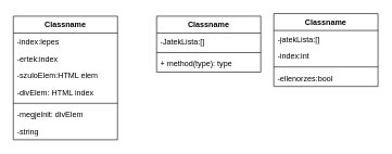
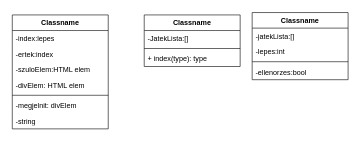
- <mxCell id="16" value="-index:int" style="text;strokeColor=none;fillColor=none;align=left;verticalAlign=top;spacingLeft=4;spacingRight=4;overflow=hidden;rotatable=0;points=[[0,0.5],[1,0.5]];portConstraint=eastwest;whiteSpace=wrap;html=1;" vertex="1" parent="14"><mxGeometry y="52" width="160" height="26" as="geometry" /></mxCell>
+ <mxCell id="16" value="-lepes:int" style="text;strokeColor=none;fillColor=none;align=left;verticalAlign=top;spacingLeft=4;spacingRight=4;overflow=hidden;rotatable=0;points=[[0,0.5],[1,0.5]];portConstraint=eastwest;whiteSpace=wrap;html=1;" vertex="1" parent="14"><mxGeometry y="52" width="160" height="26" as="geometry" /></mxCell>
- <mxCell id="13" value="+ method(type): type" style="text;strokeColor=none;fillColor=none;align=left;verticalAlign=top;spacingLeft=4;spacingRight=4;overflow=hidden;rotatable=0;points=[[0,0.5],[1,0.5]];portConstraint=eastwest;whiteSpace=wrap;html=1;" vertex="1" parent="10"><mxGeometry y="60" width="160" height="26" as="geometry" /></mxCell>
+ <mxCell id="13" value="+ index(type): type" style="text;strokeColor=none;fillColor=none;align=left;verticalAlign=top;spacingLeft=4;spacingRight=4;overflow=hidden;rotatable=0;points=[[0,0.5],[1,0.5]];portConstraint=eastwest;whiteSpace=wrap;html=1;" vertex="1" parent="10"><mxGeometry y="60" width="160" height="26" as="geometry" /></mxCell>
- <mxCell id="6" value="-divElem: HTML index" style="text;strokeColor=none;fillColor=none;align=left;verticalAlign=top;spacingLeft=4;spacingRight=4;overflow=hidden;rotatable=0;points=[[0,0.5],[1,0.5]];portConstraint=eastwest;whiteSpace=wrap;html=1;" vertex="1" parent="2"><mxGeometry y="104" width="160" height="26" as="geometry" /></mxCell>
+ <mxCell id="6" value="-divElem: HTML elem" style="text;strokeColor=none;fillColor=none;align=left;verticalAlign=top;spacingLeft=4;spacingRight=4;overflow=hidden;rotatable=0;points=[[0,0.5],[1,0.5]];portConstraint=eastwest;whiteSpace=wrap;html=1;" vertex="1" parent="2"><mxGeometry y="104" width="160" height="26" as="geometry" /></mxCell>
